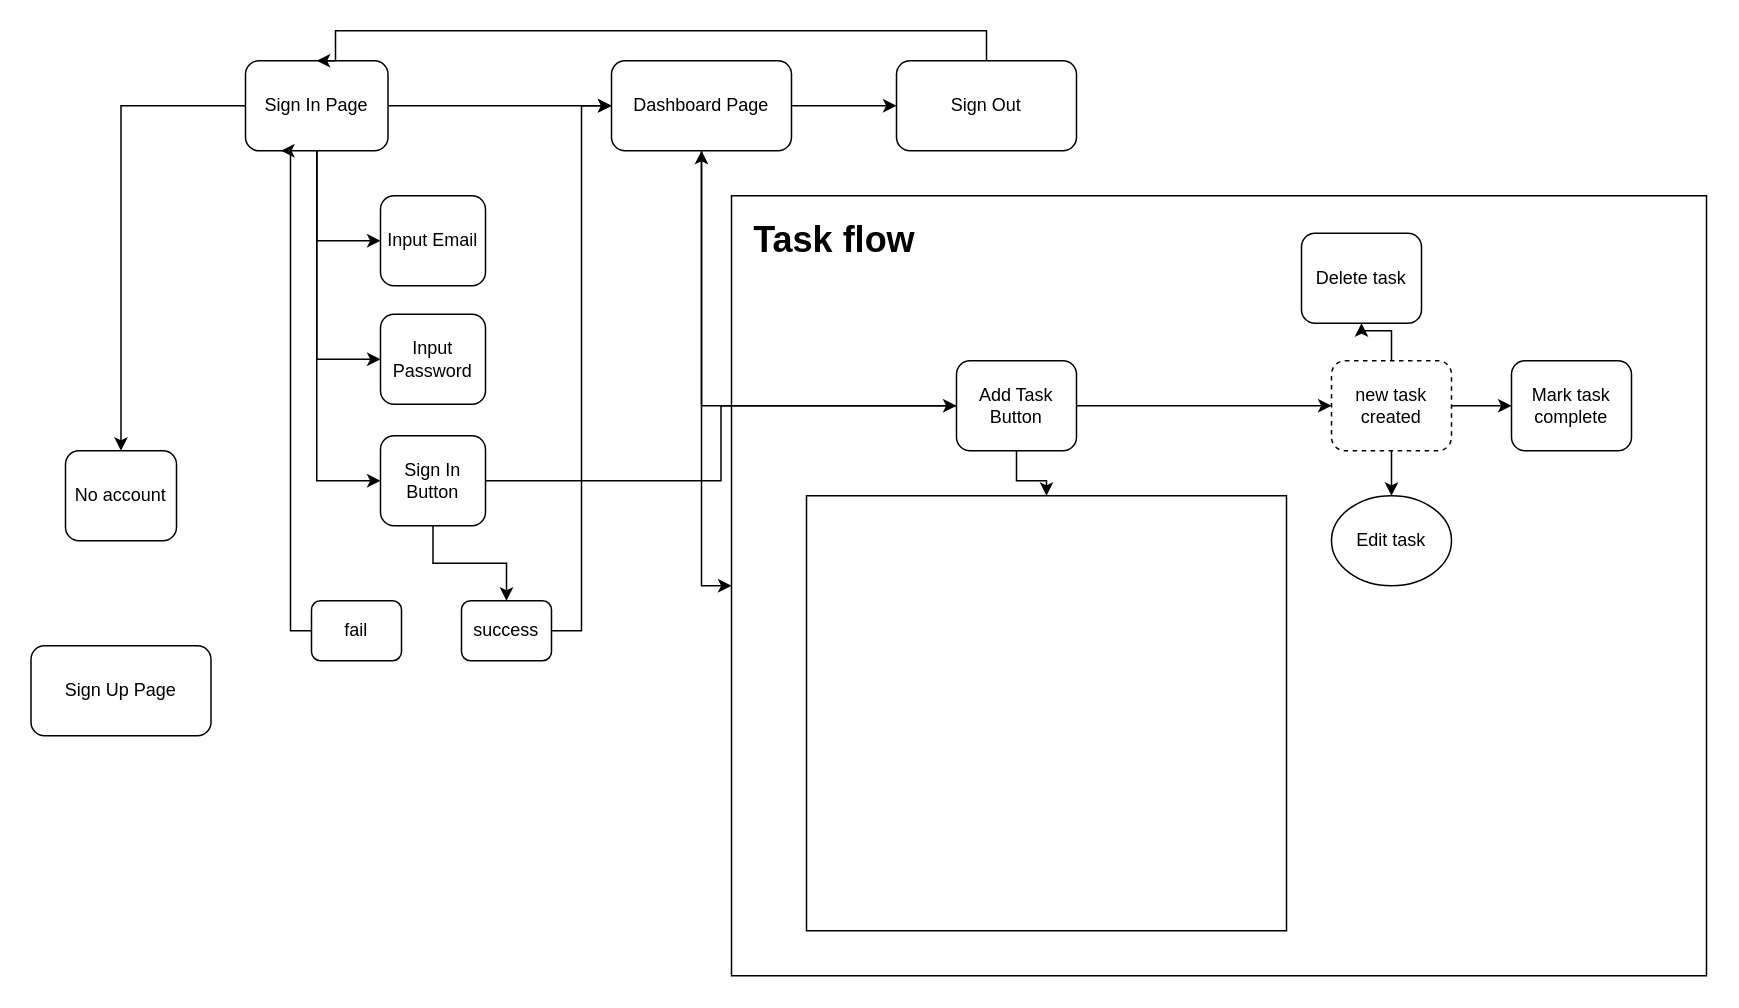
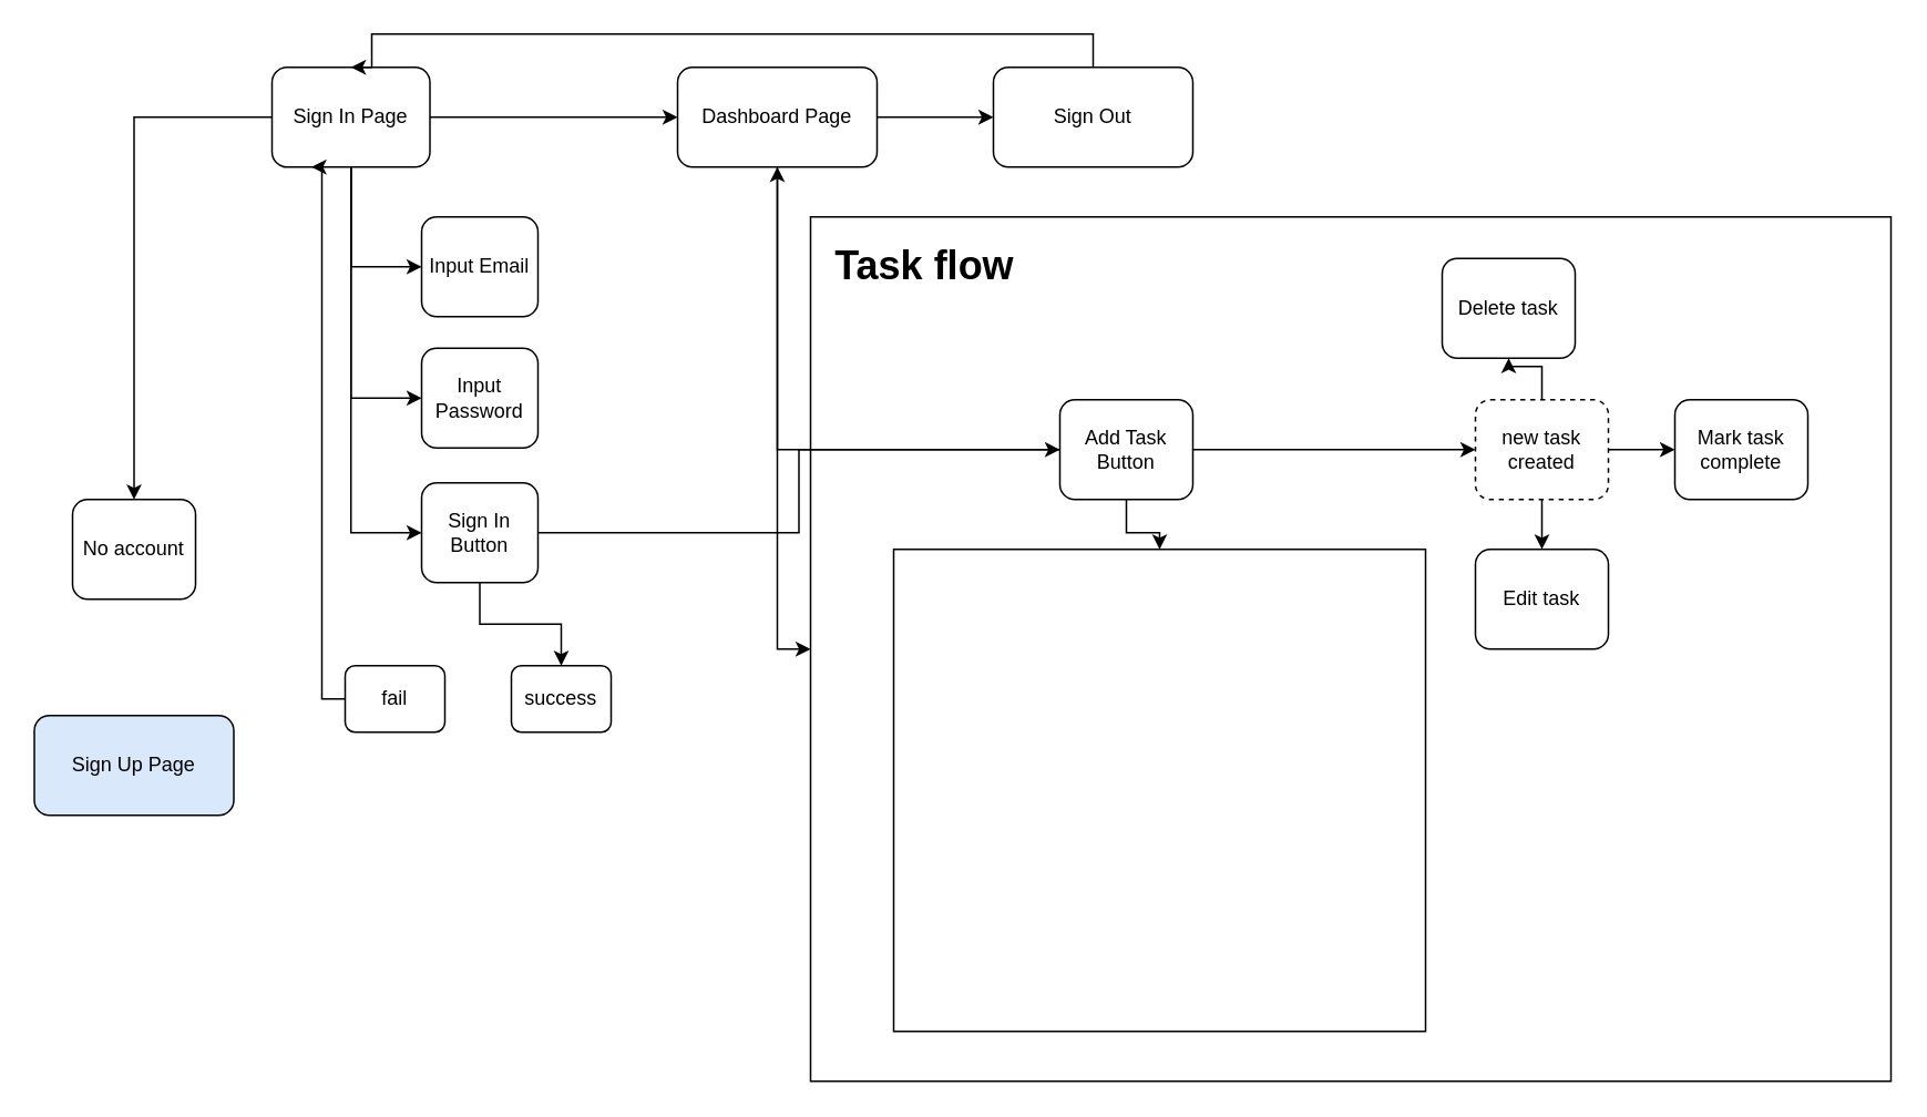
- <mxCell id="30" style="edgeStyle=orthogonalEdgeStyle;rounded=0;orthogonalLoop=1;jettySize=auto;html=1;entryX=0;entryY=0.5;entryDx=0;entryDy=0;" edge="1" parent="1" source="31" target="16"><mxGeometry relative="1" as="geometry" /></mxCell>
- <mxCell id="19" value="Edit task" style="ellipse;whiteSpace=wrap;html=1;" vertex="1" parent="1"><mxGeometry x="887" y="330" width="80" height="60" as="geometry" /></mxCell>
+ <mxCell id="19" value="Edit task" style="rounded=1;whiteSpace=wrap;html=1;" vertex="1" parent="1"><mxGeometry x="887" y="330" width="80" height="60" as="geometry" /></mxCell>
- <mxCell id="9" value="Sign Up Page" style="rounded=1;whiteSpace=wrap;html=1;" vertex="1" parent="1"><mxGeometry x="20" y="430" width="120" height="60" as="geometry" /></mxCell>
+ <mxCell id="9" value="Sign Up Page" style="rounded=1;whiteSpace=wrap;html=1;fillColor=#dae8fc;" vertex="1" parent="1"><mxGeometry x="20" y="430" width="120" height="60" as="geometry" /></mxCell>
